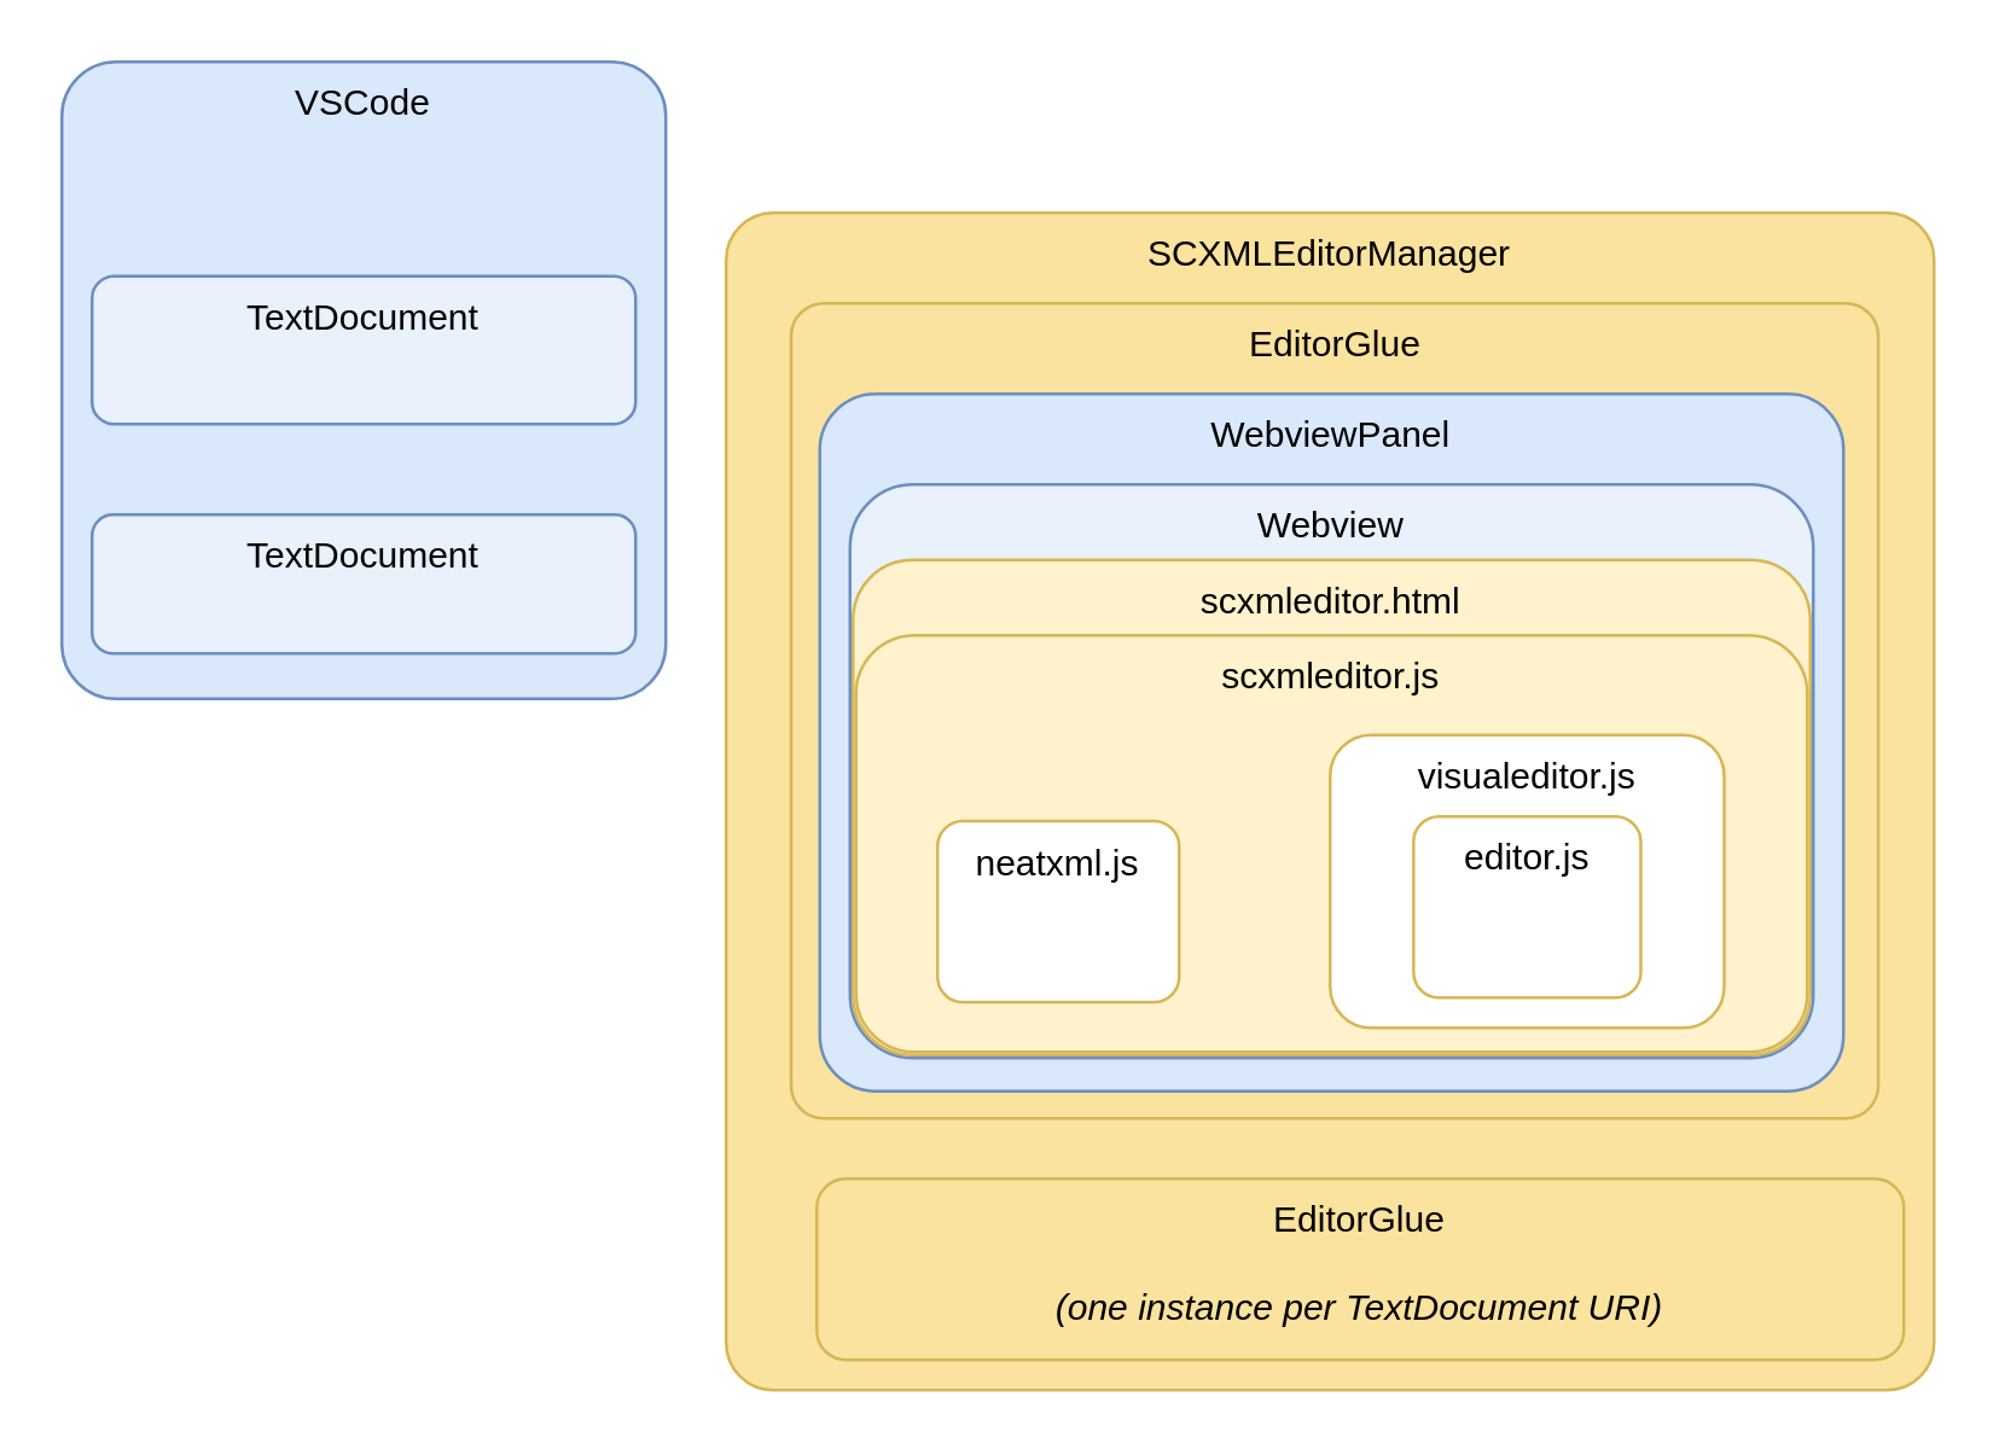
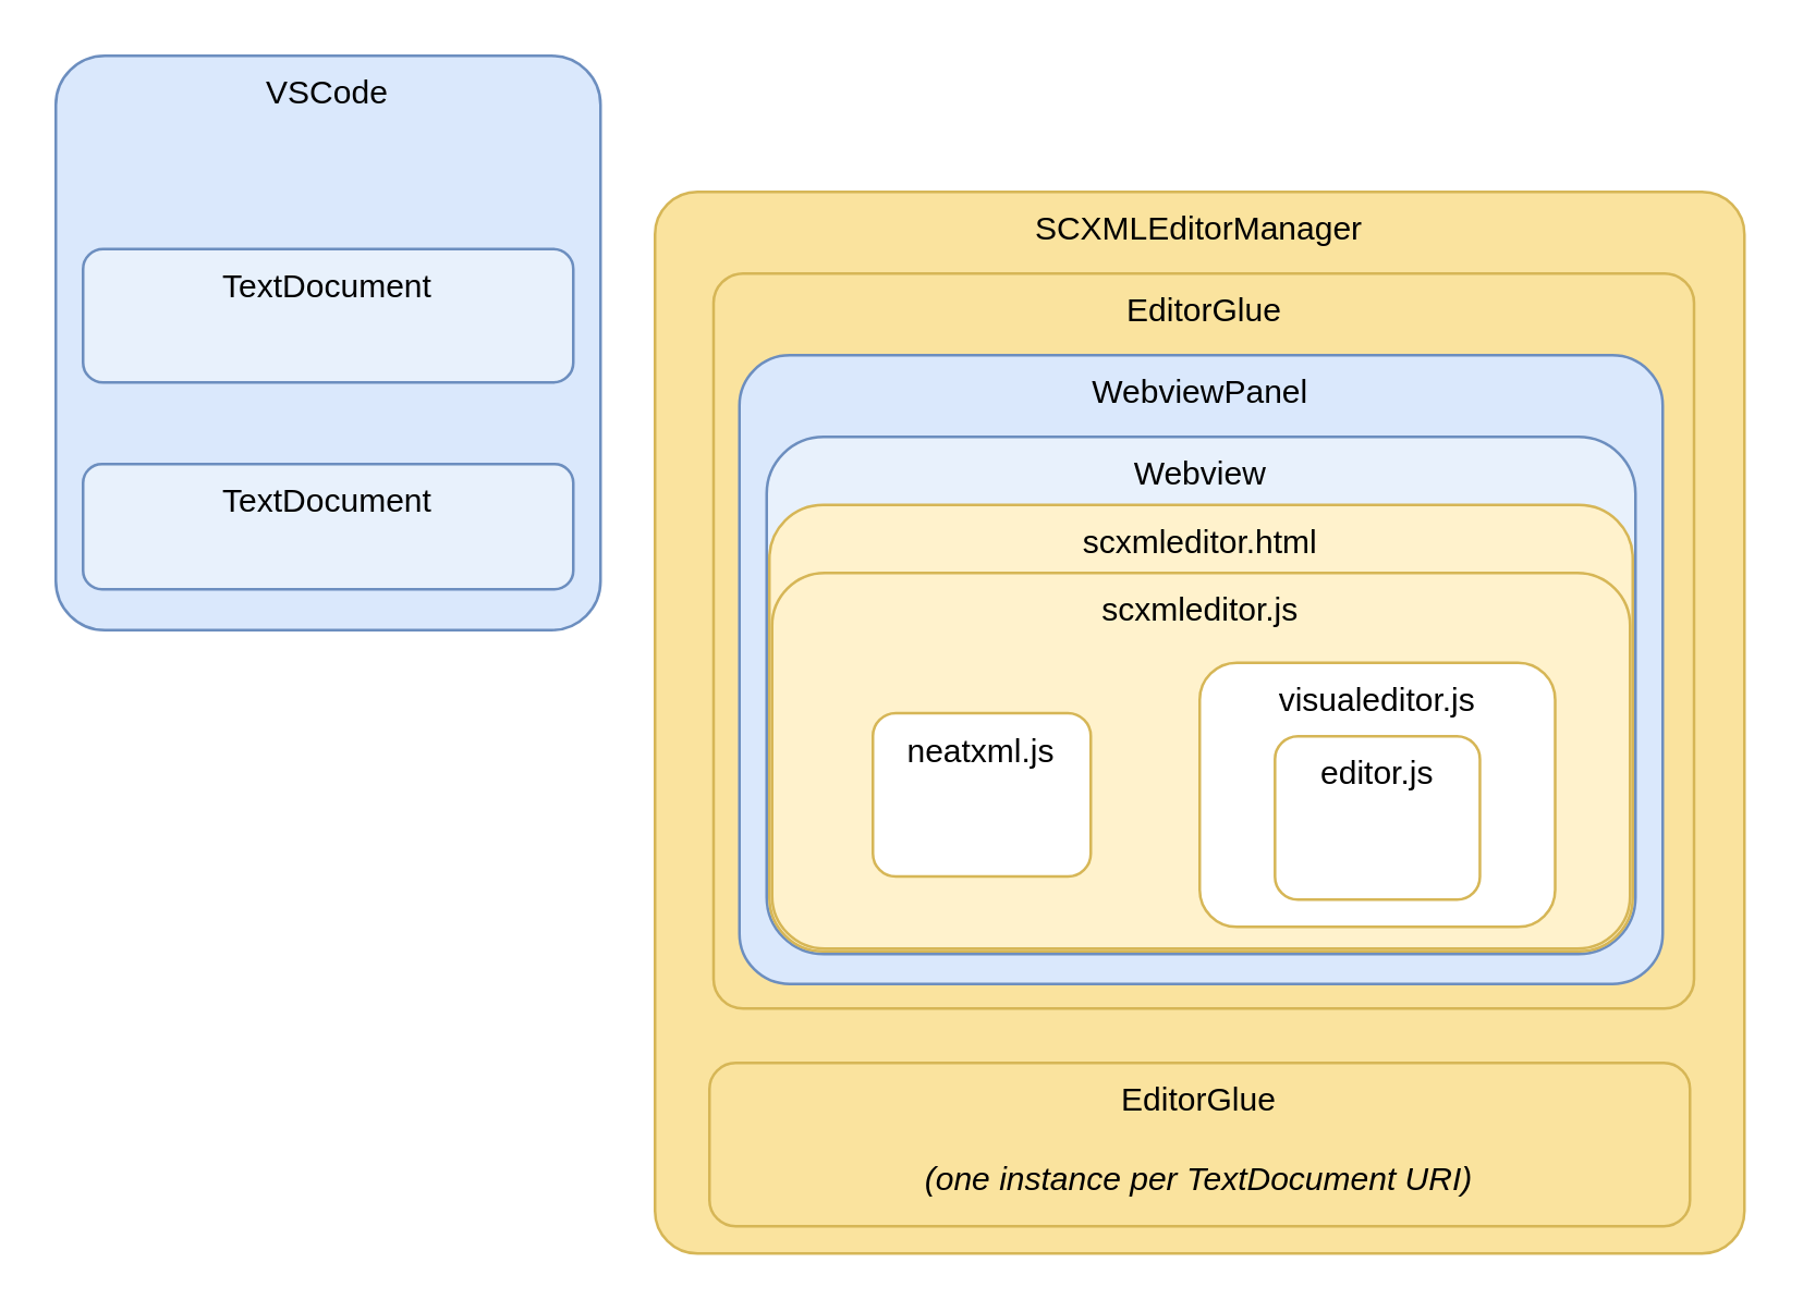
- <mxCell id="12" value="neatxml.js" style="rounded=1;whiteSpace=wrap;html=1;verticalAlign=top;fillColor=#ffffff;strokeColor=#d6b656;arcSize=14;" vertex="1" parent="1"><mxGeometry x="310" y="271.5" width="80" height="60" as="geometry" /></mxCell>
+ <mxCell id="12" value="neatxml.js" style="rounded=1;whiteSpace=wrap;html=1;verticalAlign=top;fillColor=#ffffff;strokeColor=#d6b656;arcSize=14;" vertex="1" parent="1"><mxGeometry x="320" y="261.5" width="80" height="60" as="geometry" /></mxCell>
- <mxCell id="5" value="EditorGlue&lt;br&gt;&lt;br&gt;&lt;i&gt;(one instance per TextDocument URI)&lt;/i&gt;" style="rounded=1;whiteSpace=wrap;html=1;verticalAlign=top;perimeterSpacing=0;fillColor=#fae39e;strokeColor=#d6b656;arcSize=16;" vertex="1" parent="1"><mxGeometry x="270" y="390" width="360" height="60" as="geometry" /></mxCell>
+ <mxCell id="5" value="EditorGlue&lt;br&gt;&lt;br&gt;&lt;i&gt;(one instance per TextDocument URI)&lt;/i&gt;" style="rounded=1;whiteSpace=wrap;html=1;verticalAlign=top;perimeterSpacing=0;fillColor=#fae39e;strokeColor=#d6b656;arcSize=16;" vertex="1" parent="1"><mxGeometry x="260" y="390" width="360" height="60" as="geometry" /></mxCell>
